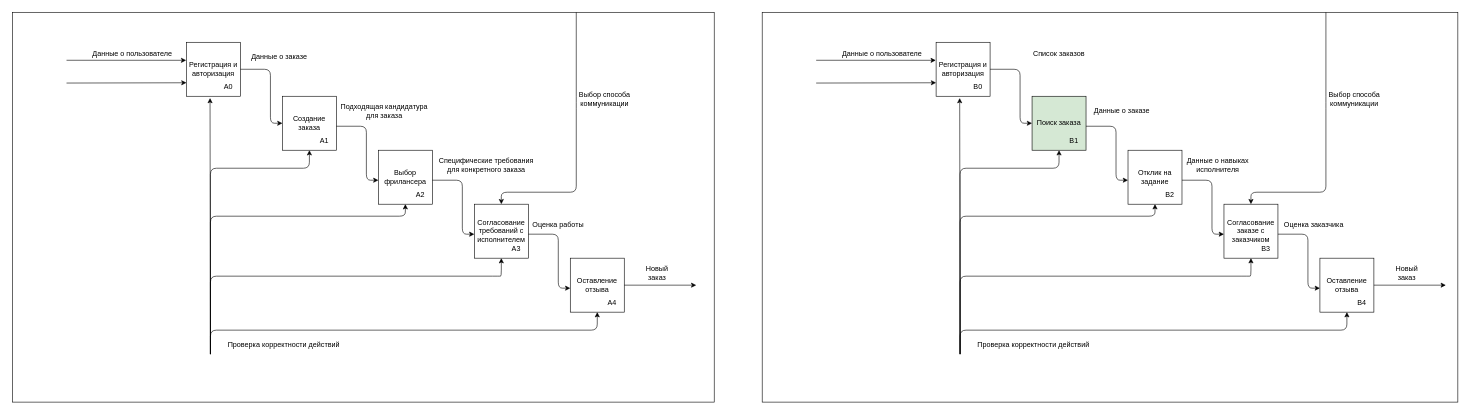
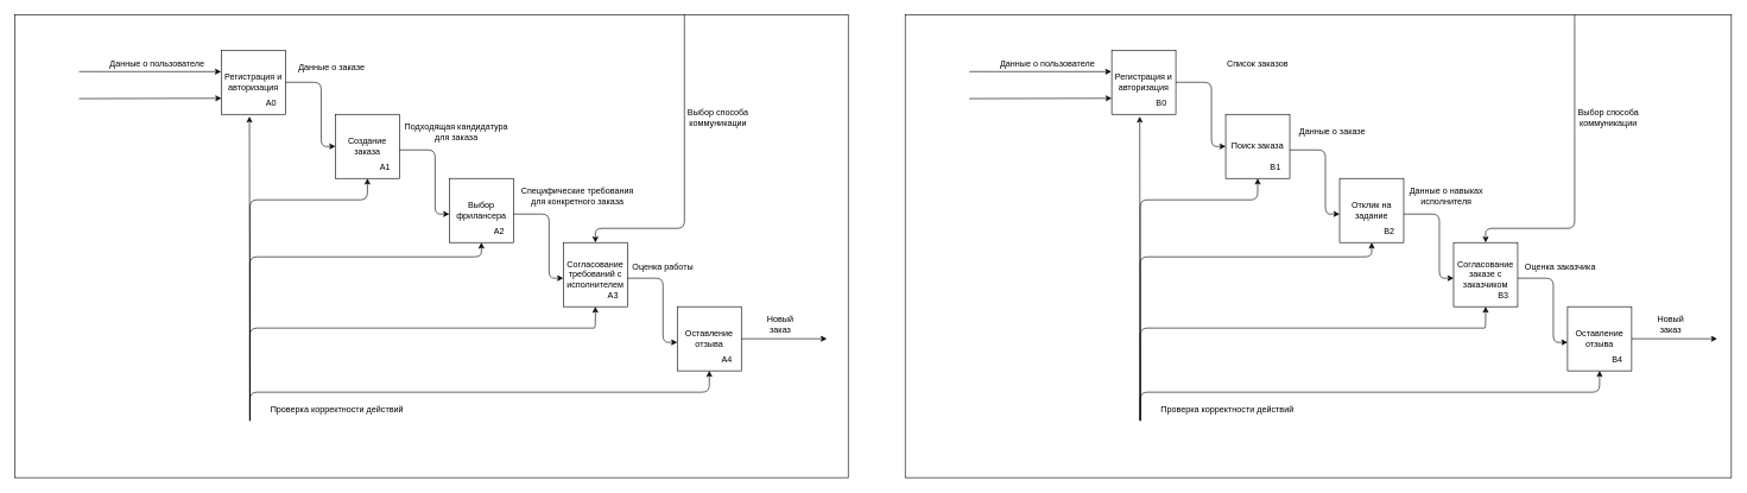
- <mxCell id="31" value="Поиск заказа" style="rounded=0;whiteSpace=wrap;html=1;fillColor=#d5e8d4;" vertex="1" parent="1"><mxGeometry x="1720" y="160" width="90" height="90" as="geometry" /></mxCell>
+ <mxCell id="31" value="Поиск заказа" style="rounded=0;whiteSpace=wrap;html=1;" vertex="1" parent="1"><mxGeometry x="1720" y="160" width="90" height="90" as="geometry" /></mxCell>
